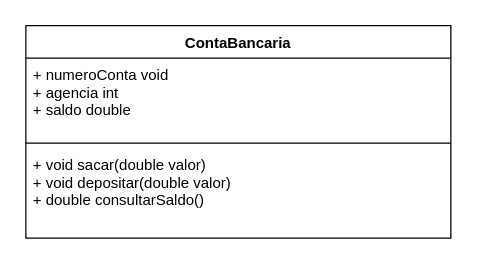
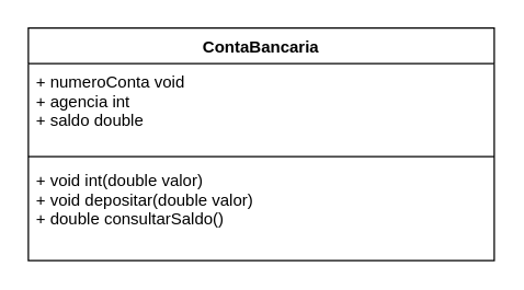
- <mxCell id="5" value="+ void sacar(double valor)&#10;+ void depositar(double valor)&#10;+ double consultarSaldo()" style="text;strokeColor=none;fillColor=none;align=left;verticalAlign=top;spacingLeft=4;spacingRight=4;overflow=hidden;rotatable=0;points=[[0,0.5],[1,0.5]];portConstraint=eastwest;" vertex="1" parent="2"><mxGeometry y="98" width="340" height="72" as="geometry" /></mxCell>
+ <mxCell id="5" value="+ void int(double valor)&#10;+ void depositar(double valor)&#10;+ double consultarSaldo()" style="text;strokeColor=none;fillColor=none;align=left;verticalAlign=top;spacingLeft=4;spacingRight=4;overflow=hidden;rotatable=0;points=[[0,0.5],[1,0.5]];portConstraint=eastwest;" vertex="1" parent="2"><mxGeometry y="98" width="340" height="72" as="geometry" /></mxCell>
